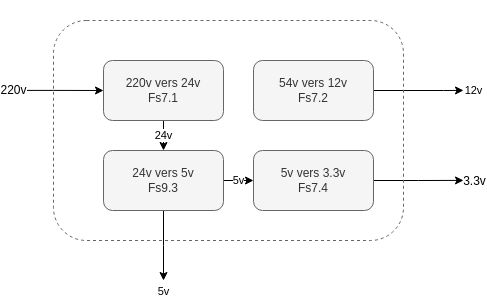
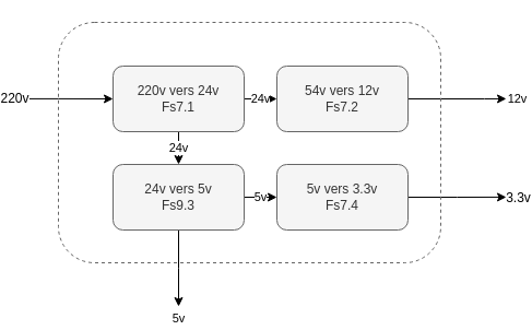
+ <mxCell id="4" value="24v" style="edgeStyle=orthogonalEdgeStyle;rounded=0;orthogonalLoop=1;jettySize=auto;html=1;exitX=1;exitY=0.5;exitDx=0;exitDy=0;entryX=0;entryY=0.5;entryDx=0;entryDy=0;" edge="1" parent="1" source="8" target="3"><mxGeometry relative="1" as="geometry" /></mxCell>
